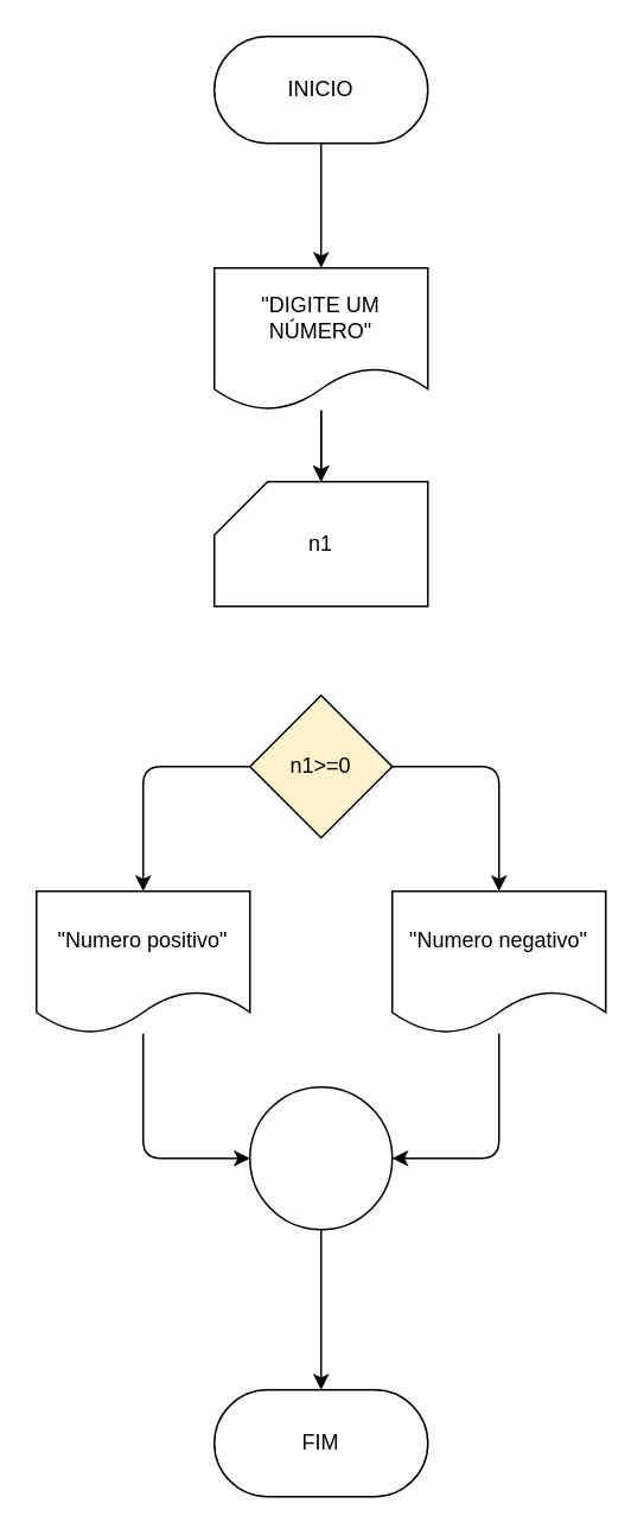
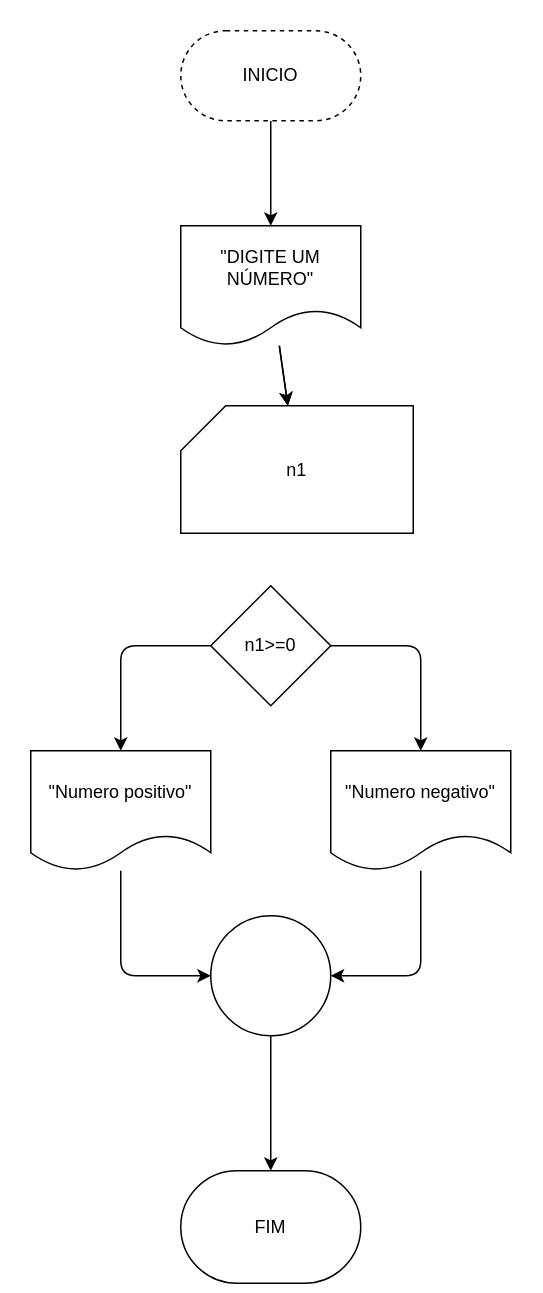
- <mxCell id="3" value="INICIO" style="rounded=1;whiteSpace=wrap;html=1;arcSize=50;" vertex="1" parent="1"><mxGeometry x="120" y="20" width="120" height="60" as="geometry" /></mxCell>
+ <mxCell id="3" value="INICIO" style="rounded=1;whiteSpace=wrap;html=1;arcSize=50;dashed=1;" vertex="1" parent="1"><mxGeometry x="120" y="20" width="120" height="60" as="geometry" /></mxCell>
- <mxCell id="7" value="n1" style="shape=card;whiteSpace=wrap;html=1;" vertex="1" parent="1"><mxGeometry x="120" y="270" width="120" height="70" as="geometry" /></mxCell>
+ <mxCell id="7" value="n1" style="shape=card;whiteSpace=wrap;html=1;" vertex="1" parent="1"><mxGeometry x="120" y="270" width="155" height="85" as="geometry" /></mxCell>
- <mxCell id="10" value="n1&amp;gt;=0" style="rhombus;whiteSpace=wrap;html=1;fillColor=#fff2cc;" vertex="1" parent="1"><mxGeometry x="140" y="390" width="80" height="80" as="geometry" /></mxCell>
+ <mxCell id="10" value="n1&amp;gt;=0" style="rhombus;whiteSpace=wrap;html=1;" vertex="1" parent="1"><mxGeometry x="140" y="390" width="80" height="80" as="geometry" /></mxCell>
- <mxCell id="17" value="FIM" style="rounded=1;whiteSpace=wrap;html=1;arcSize=50;" vertex="1" parent="1"><mxGeometry x="120" y="780" width="120" height="60" as="geometry" /></mxCell>
+ <mxCell id="17" value="FIM" style="rounded=1;whiteSpace=wrap;html=1;arcSize=50;" vertex="1" parent="1"><mxGeometry x="120" y="780" width="120" height="75" as="geometry" /></mxCell>
